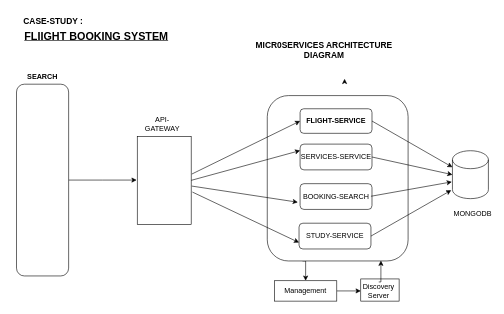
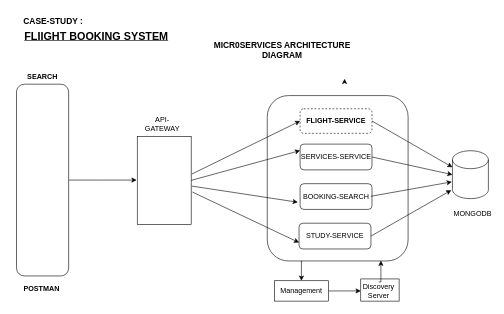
- <mxCell id="32" value="&lt;b&gt;&lt;font style=&quot;font-size: 14px;&quot;&gt;MICR0SERVICES ARCHITECTURE DIAGRAM&lt;/font&gt;&lt;/b&gt;" style="text;html=1;strokeColor=none;fillColor=none;align=center;verticalAlign=middle;whiteSpace=wrap;rounded=0;" vertex="1" parent="1"><mxGeometry x="396" y="68" width="287.5" height="30" as="geometry" /></mxCell>
+ <mxCell id="32" value="&lt;b&gt;&lt;font style=&quot;font-size: 14px;&quot;&gt;MICR0SERVICES ARCHITECTURE DIAGRAM&lt;/font&gt;&lt;/b&gt;" style="text;html=1;strokeColor=none;fillColor=none;align=center;verticalAlign=middle;whiteSpace=wrap;rounded=0;" vertex="1" parent="1"><mxGeometry x="326" y="68" width="287.5" height="30" as="geometry" /></mxCell>
- <mxCell id="13" value="&lt;b&gt;FLIGHT-SERVICE&lt;/b&gt;" style="whiteSpace=wrap;html=1;rounded=1;" vertex="1" parent="1"><mxGeometry x="499.75" y="181" width="120" height="41" as="geometry" /></mxCell>
+ <mxCell id="13" value="&lt;b&gt;FLIGHT-SERVICE&lt;/b&gt;" style="whiteSpace=wrap;html=1;rounded=1;dashed=1;" vertex="1" parent="1"><mxGeometry x="499.75" y="181" width="120" height="41" as="geometry" /></mxCell>
+ <mxCell id="7" value="&lt;b&gt;POSTMAN&lt;/b&gt;" style="text;html=1;strokeColor=none;fillColor=none;align=center;verticalAlign=middle;whiteSpace=wrap;rounded=0;" vertex="1" parent="1"><mxGeometry x="26.5" y="466" width="83" height="30" as="geometry" /></mxCell>
- <mxCell id="28" value="Management" style="rounded=0;whiteSpace=wrap;html=1;" vertex="1" parent="1"><mxGeometry x="457" y="468" width="104" height="34" as="geometry" /></mxCell>
+ <mxCell id="28" value="Management" style="rounded=0;whiteSpace=wrap;html=1;" vertex="1" parent="1"><mxGeometry x="457" y="468" width="90" height="34" as="geometry" /></mxCell>
